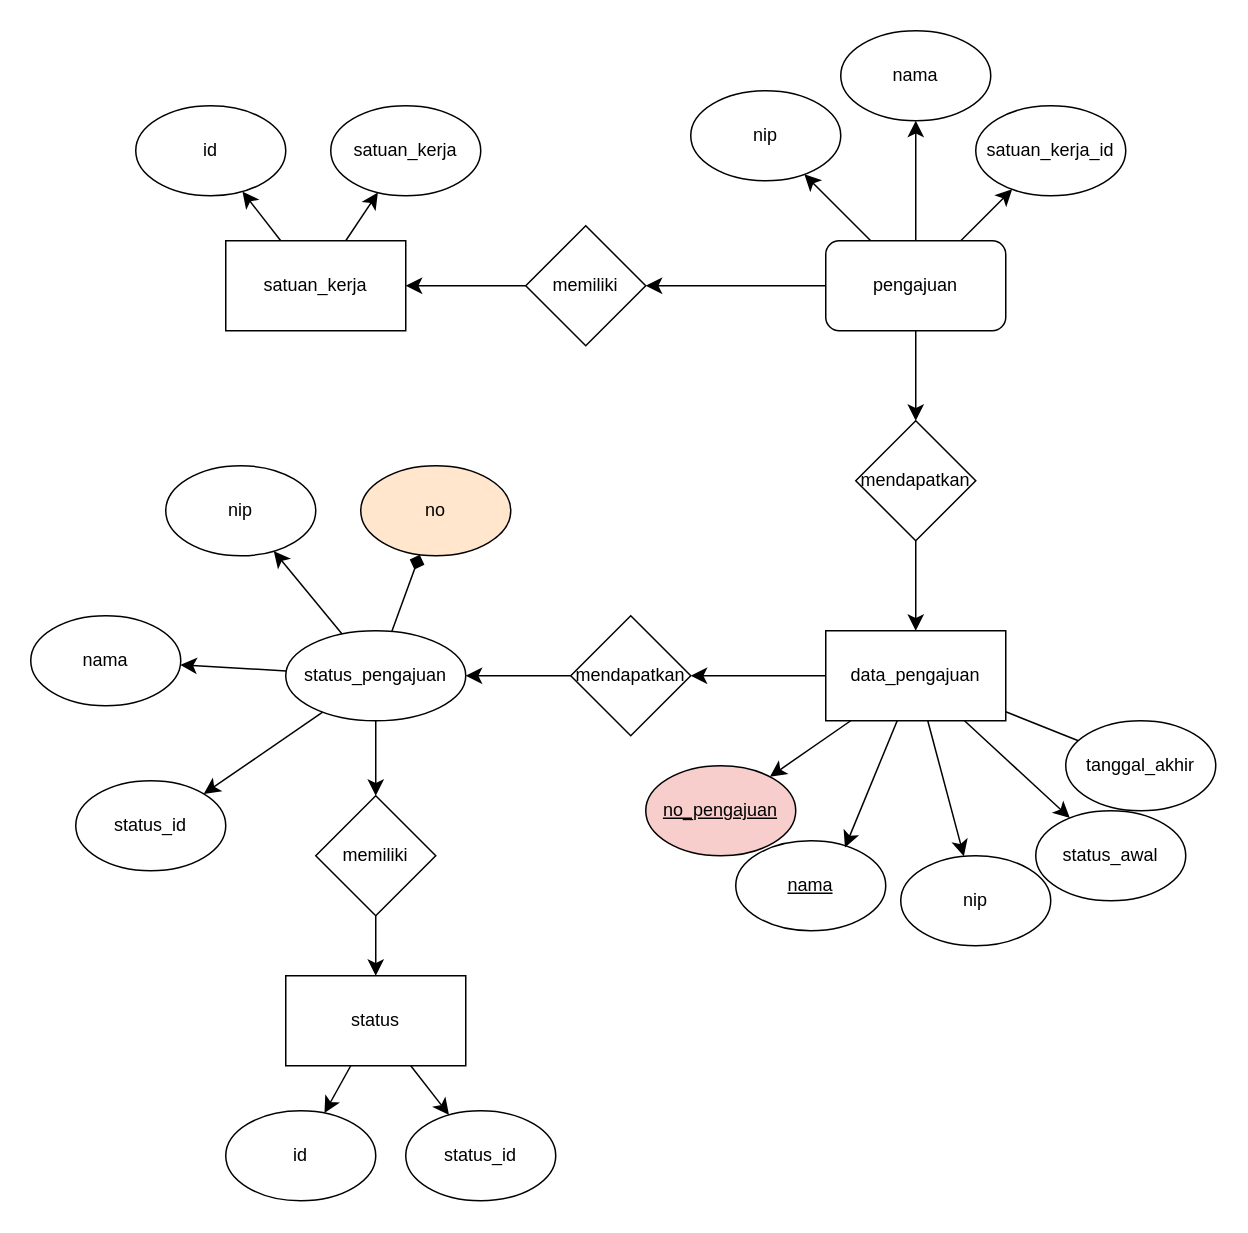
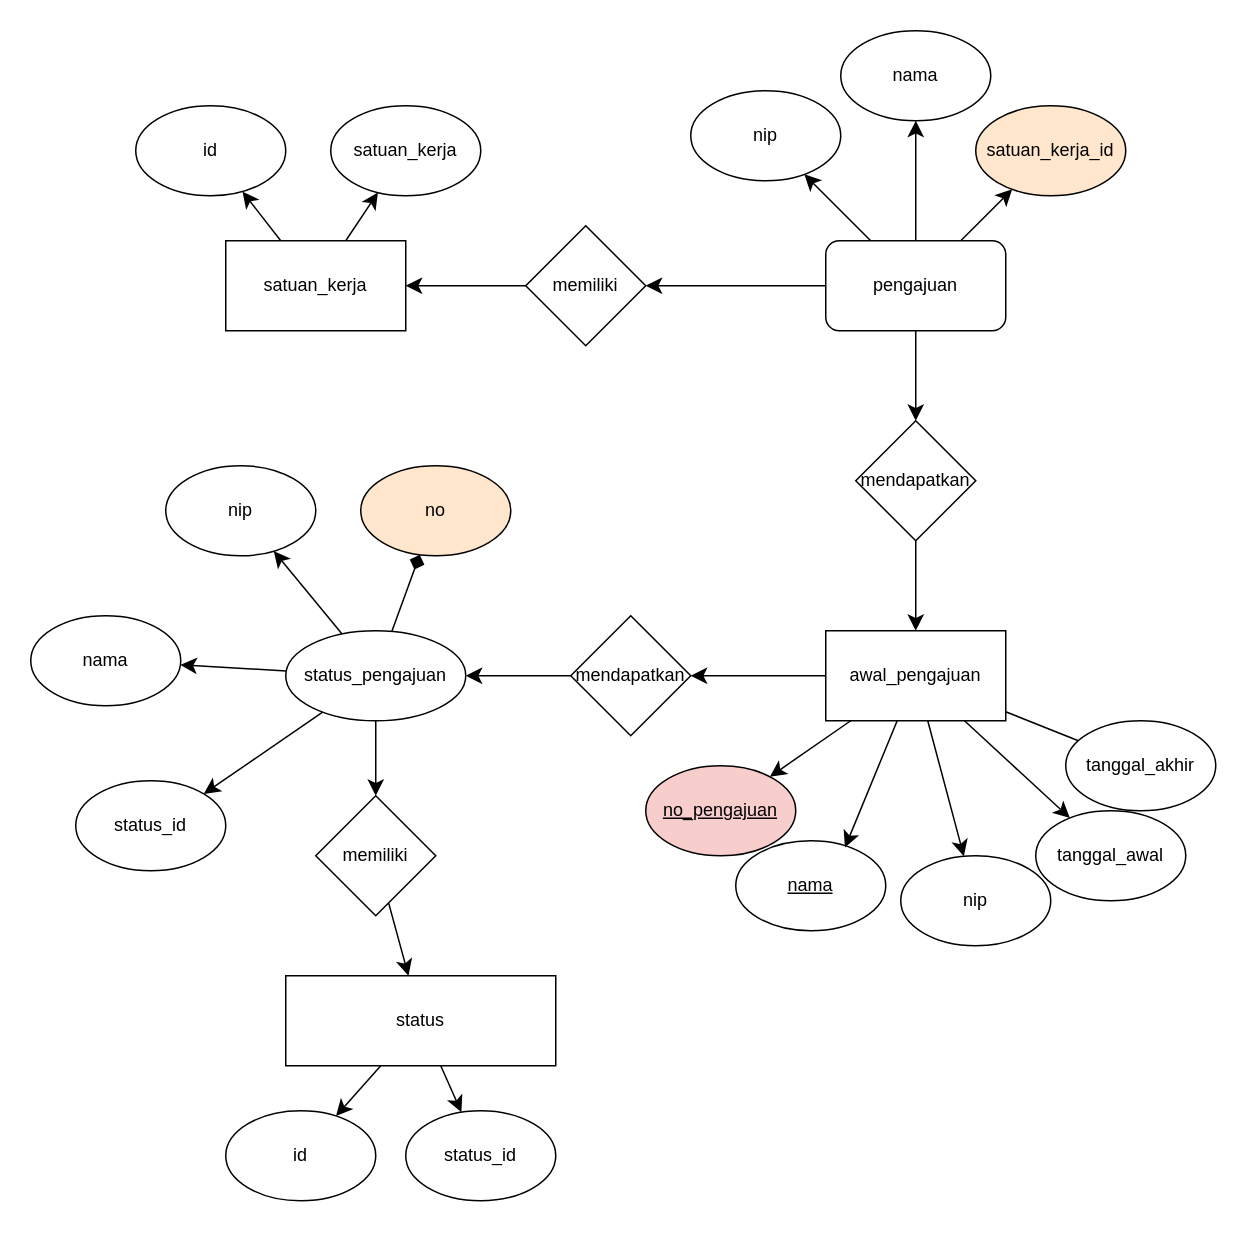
- <mxCell id="10" value="satuan_kerja_id" style="ellipse;whiteSpace=wrap;html=1;" vertex="1" parent="1"><mxGeometry x="650" y="70" width="100" height="60" as="geometry" /></mxCell>
+ <mxCell id="10" value="satuan_kerja_id" style="ellipse;whiteSpace=wrap;html=1;fillColor=#ffe6cc;" vertex="1" parent="1"><mxGeometry x="650" y="70" width="100" height="60" as="geometry" /></mxCell>
- <mxCell id="25" value="data_pengajuan" style="rounded=0;whiteSpace=wrap;html=1;" vertex="1" parent="1"><mxGeometry x="550" y="420" width="120" height="60" as="geometry" /></mxCell>
+ <mxCell id="25" value="awal_pengajuan" style="rounded=0;whiteSpace=wrap;html=1;" vertex="1" parent="1"><mxGeometry x="550" y="420" width="120" height="60" as="geometry" /></mxCell>
- <mxCell id="29" value="status_awal" style="ellipse;whiteSpace=wrap;html=1;" vertex="1" parent="1"><mxGeometry x="690" y="540" width="100" height="60" as="geometry" /></mxCell>
+ <mxCell id="29" value="tanggal_awal" style="ellipse;whiteSpace=wrap;html=1;" vertex="1" parent="1"><mxGeometry x="690" y="540" width="100" height="60" as="geometry" /></mxCell>
- <mxCell id="49" value="status" style="rounded=0;whiteSpace=wrap;html=1;" vertex="1" parent="1"><mxGeometry x="190" y="650" width="120" height="60" as="geometry" /></mxCell>
+ <mxCell id="49" value="status" style="rounded=0;whiteSpace=wrap;html=1;" vertex="1" parent="1"><mxGeometry x="190" y="650" width="180" height="60" as="geometry" /></mxCell>
